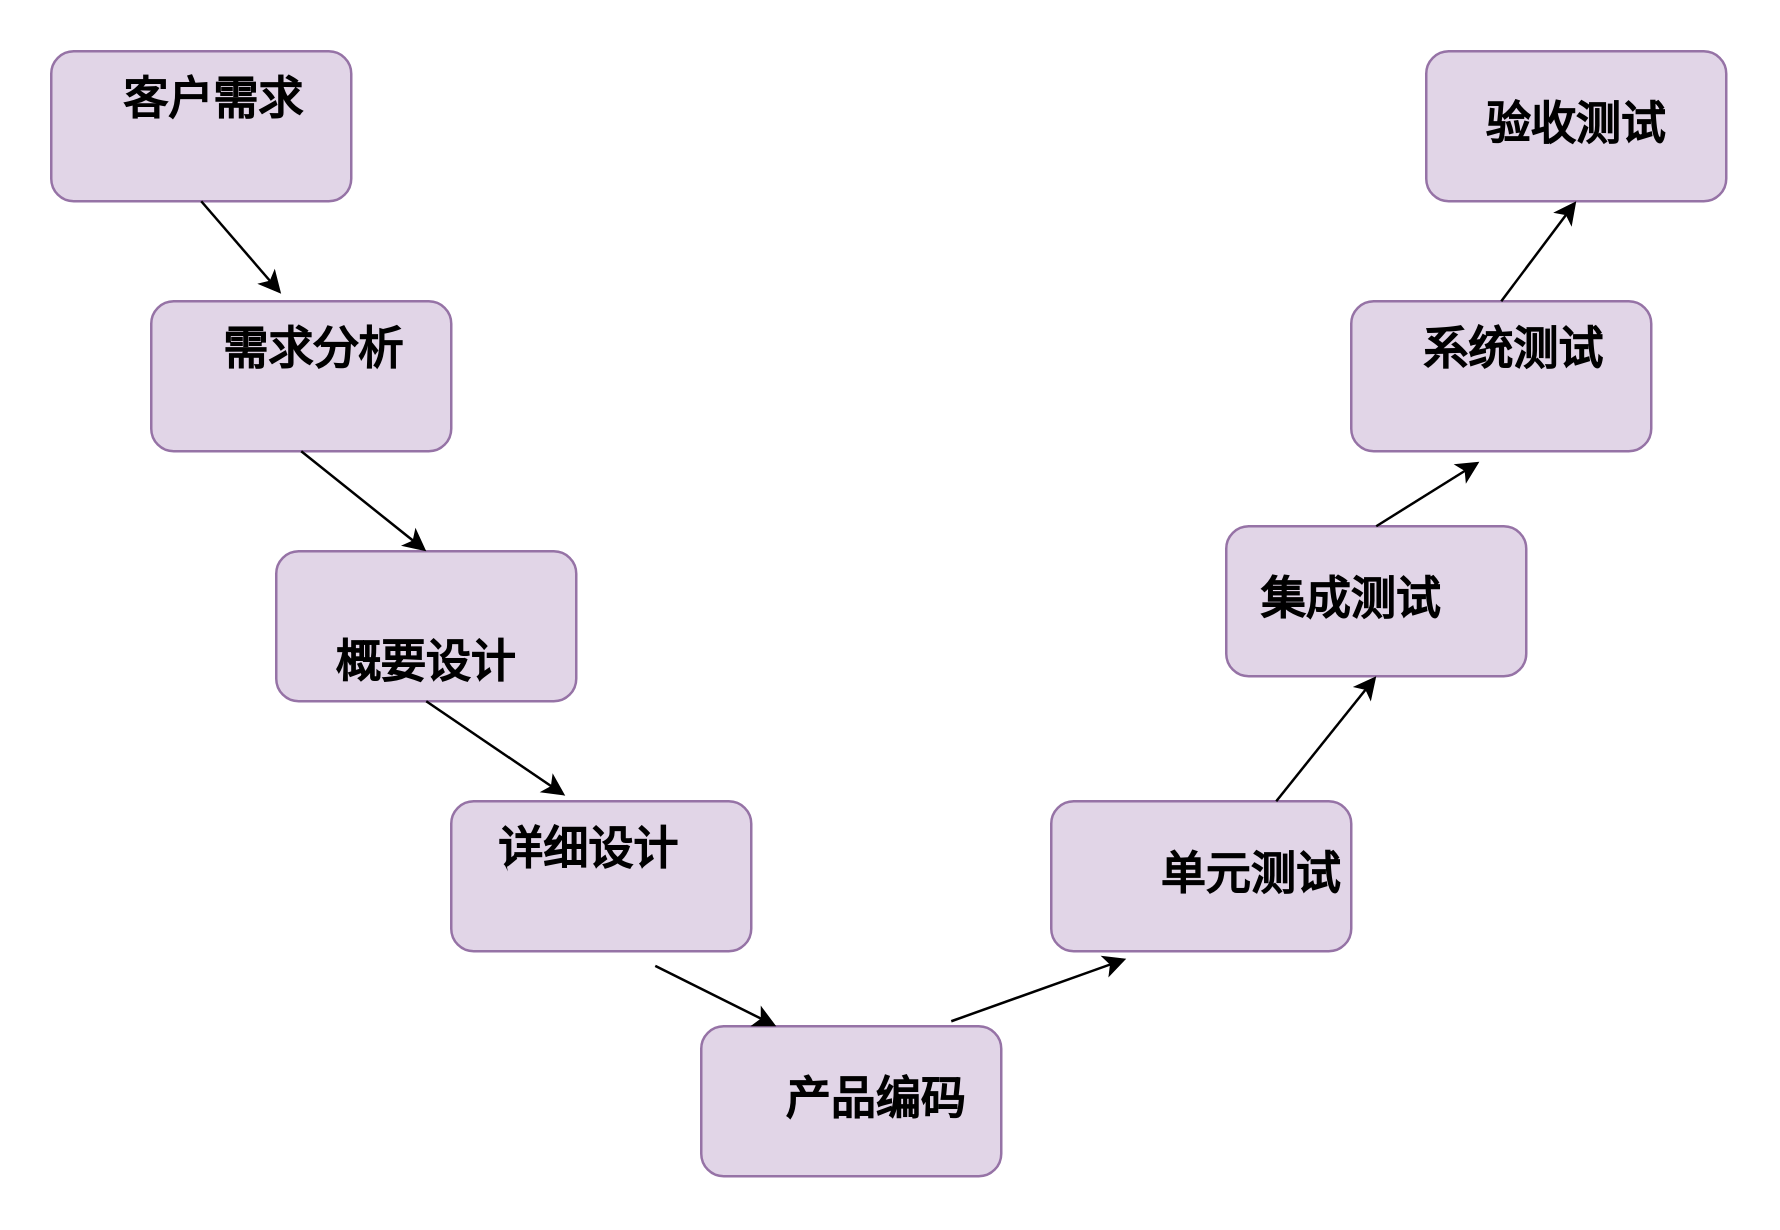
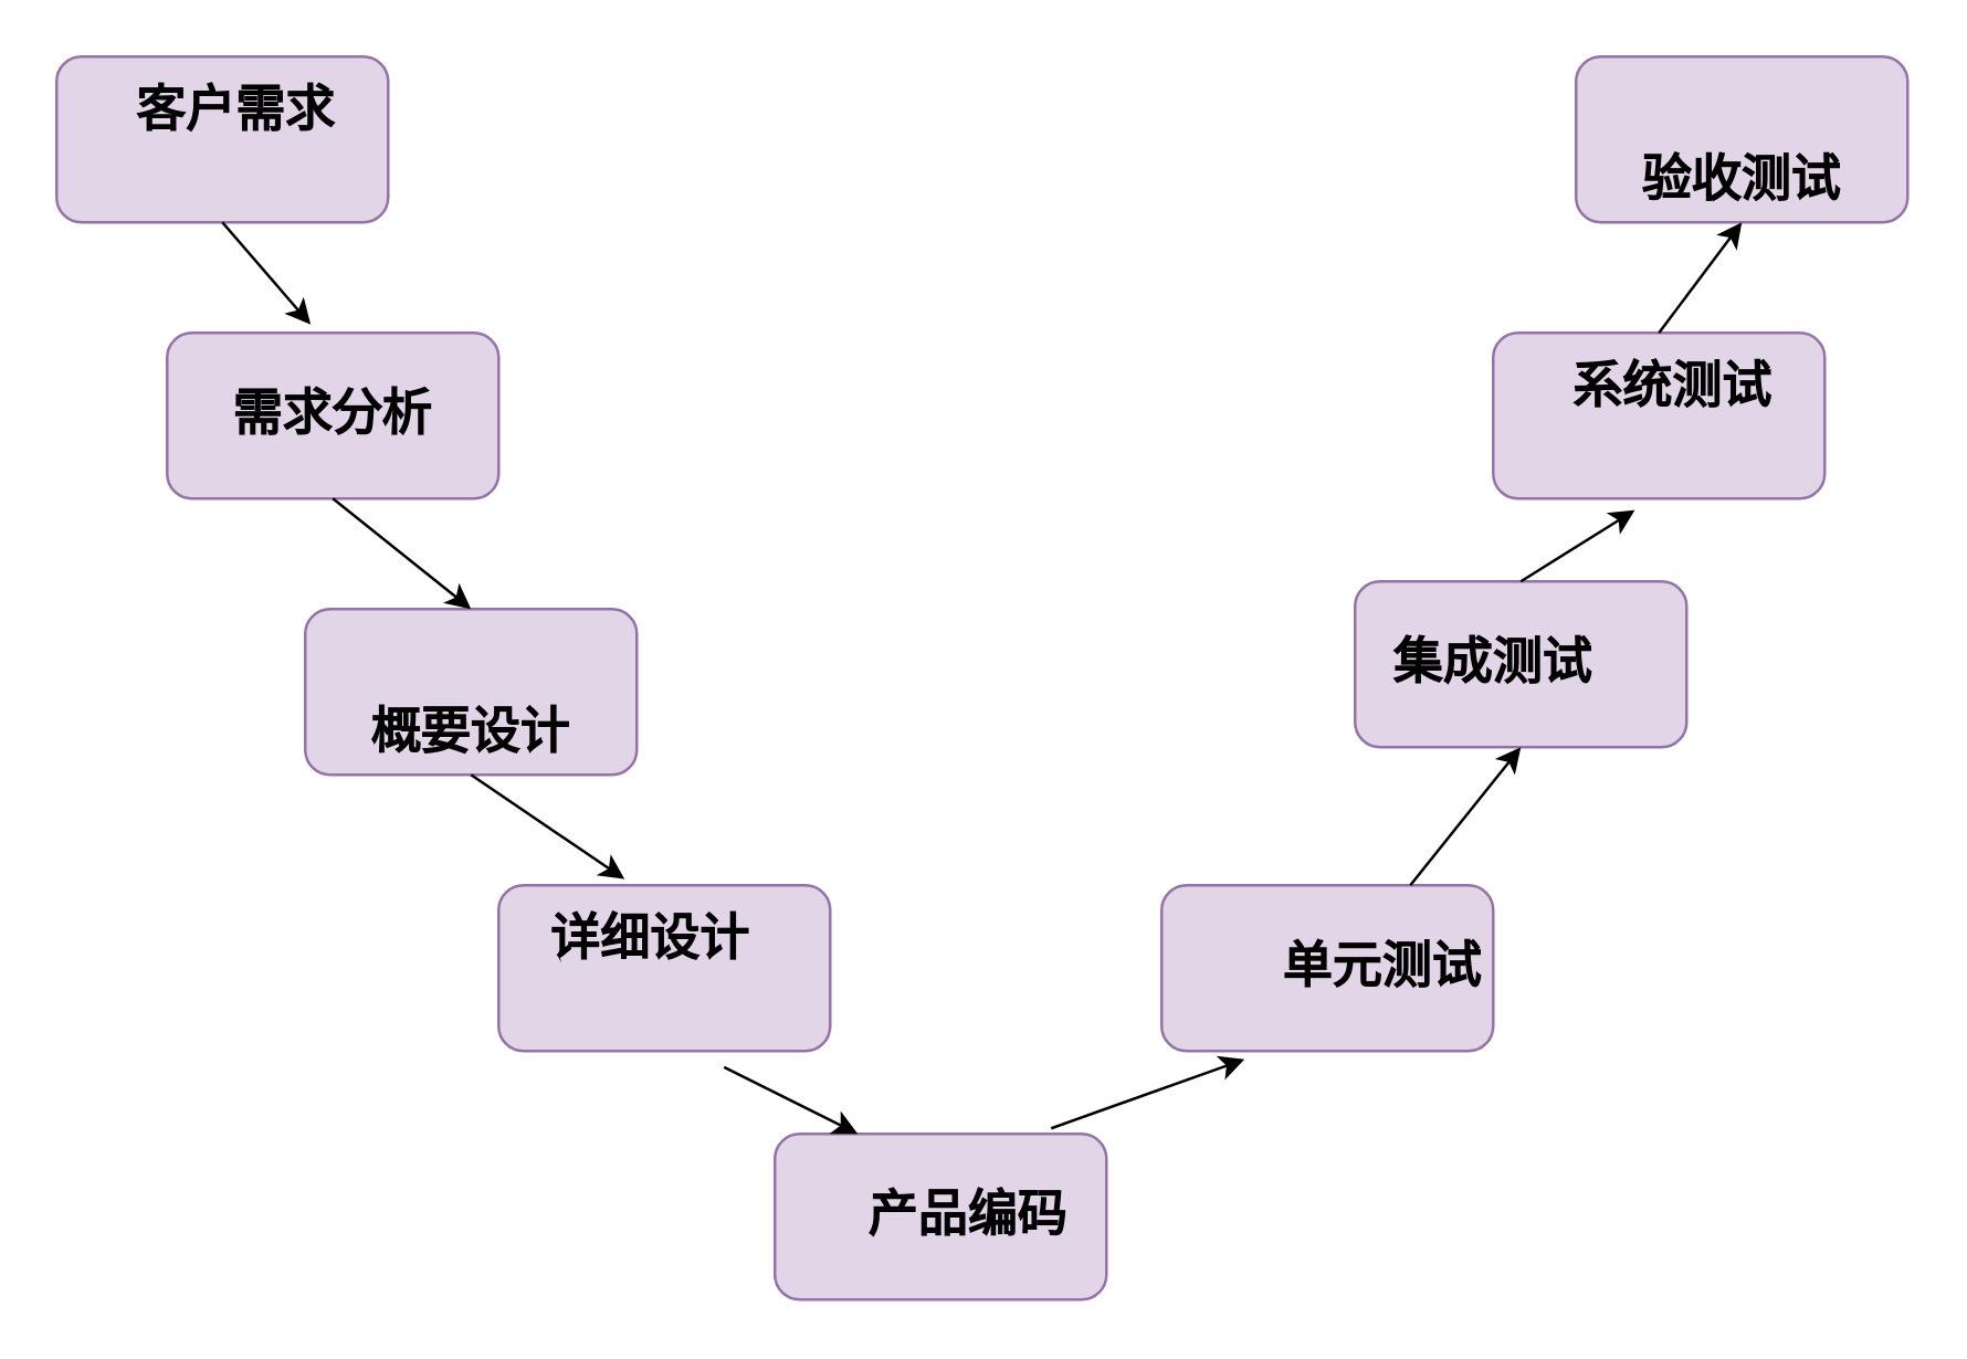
- <mxCell id="19" value="&lt;font style=&quot;font-size: 18px&quot;&gt;&lt;b&gt;验收测试&lt;/b&gt;&lt;/font&gt;" style="text;html=1;strokeColor=none;fillColor=none;align=center;verticalAlign=middle;whiteSpace=wrap;rounded=0;" vertex="1" parent="1"><mxGeometry x="585" y="40" width="90" height="20" as="geometry" /></mxCell>
+ <mxCell id="19" value="&lt;font style=&quot;font-size: 18px&quot;&gt;&lt;b&gt;验收测试&lt;/b&gt;&lt;/font&gt;" style="text;html=1;strokeColor=none;fillColor=none;align=center;verticalAlign=middle;whiteSpace=wrap;rounded=0;" vertex="1" parent="1"><mxGeometry x="585" y="55" width="90" height="20" as="geometry" /></mxCell>
- <mxCell id="12" value="&lt;font style=&quot;font-size: 18px&quot;&gt;&lt;b&gt;需求分析&lt;/b&gt;&lt;/font&gt;" style="text;html=1;strokeColor=none;fillColor=none;align=center;verticalAlign=middle;whiteSpace=wrap;rounded=0;" vertex="1" parent="1"><mxGeometry x="80" y="130" width="90" height="20" as="geometry" /></mxCell>
+ <mxCell id="12" value="&lt;font style=&quot;font-size: 18px&quot;&gt;&lt;b&gt;需求分析&lt;/b&gt;&lt;/font&gt;" style="text;html=1;strokeColor=none;fillColor=none;align=center;verticalAlign=middle;whiteSpace=wrap;rounded=0;" vertex="1" parent="1"><mxGeometry x="75" y="140" width="90" height="20" as="geometry" /></mxCell>
